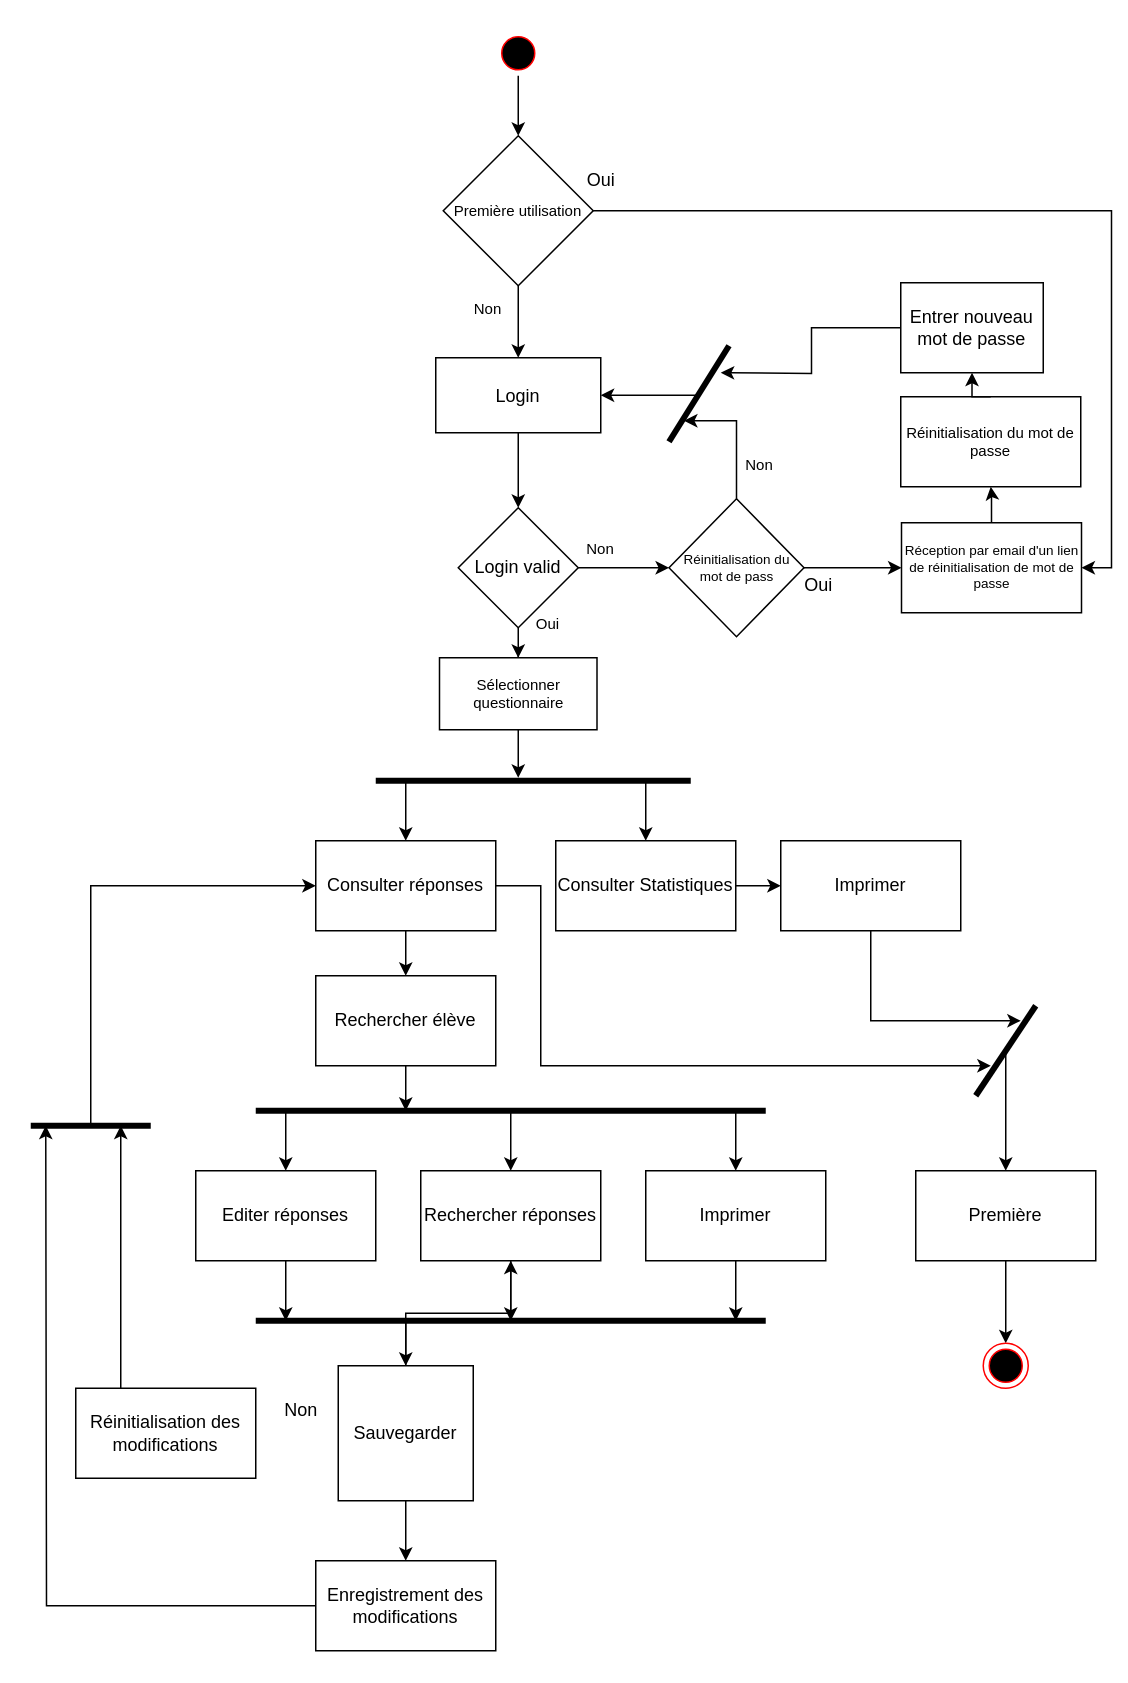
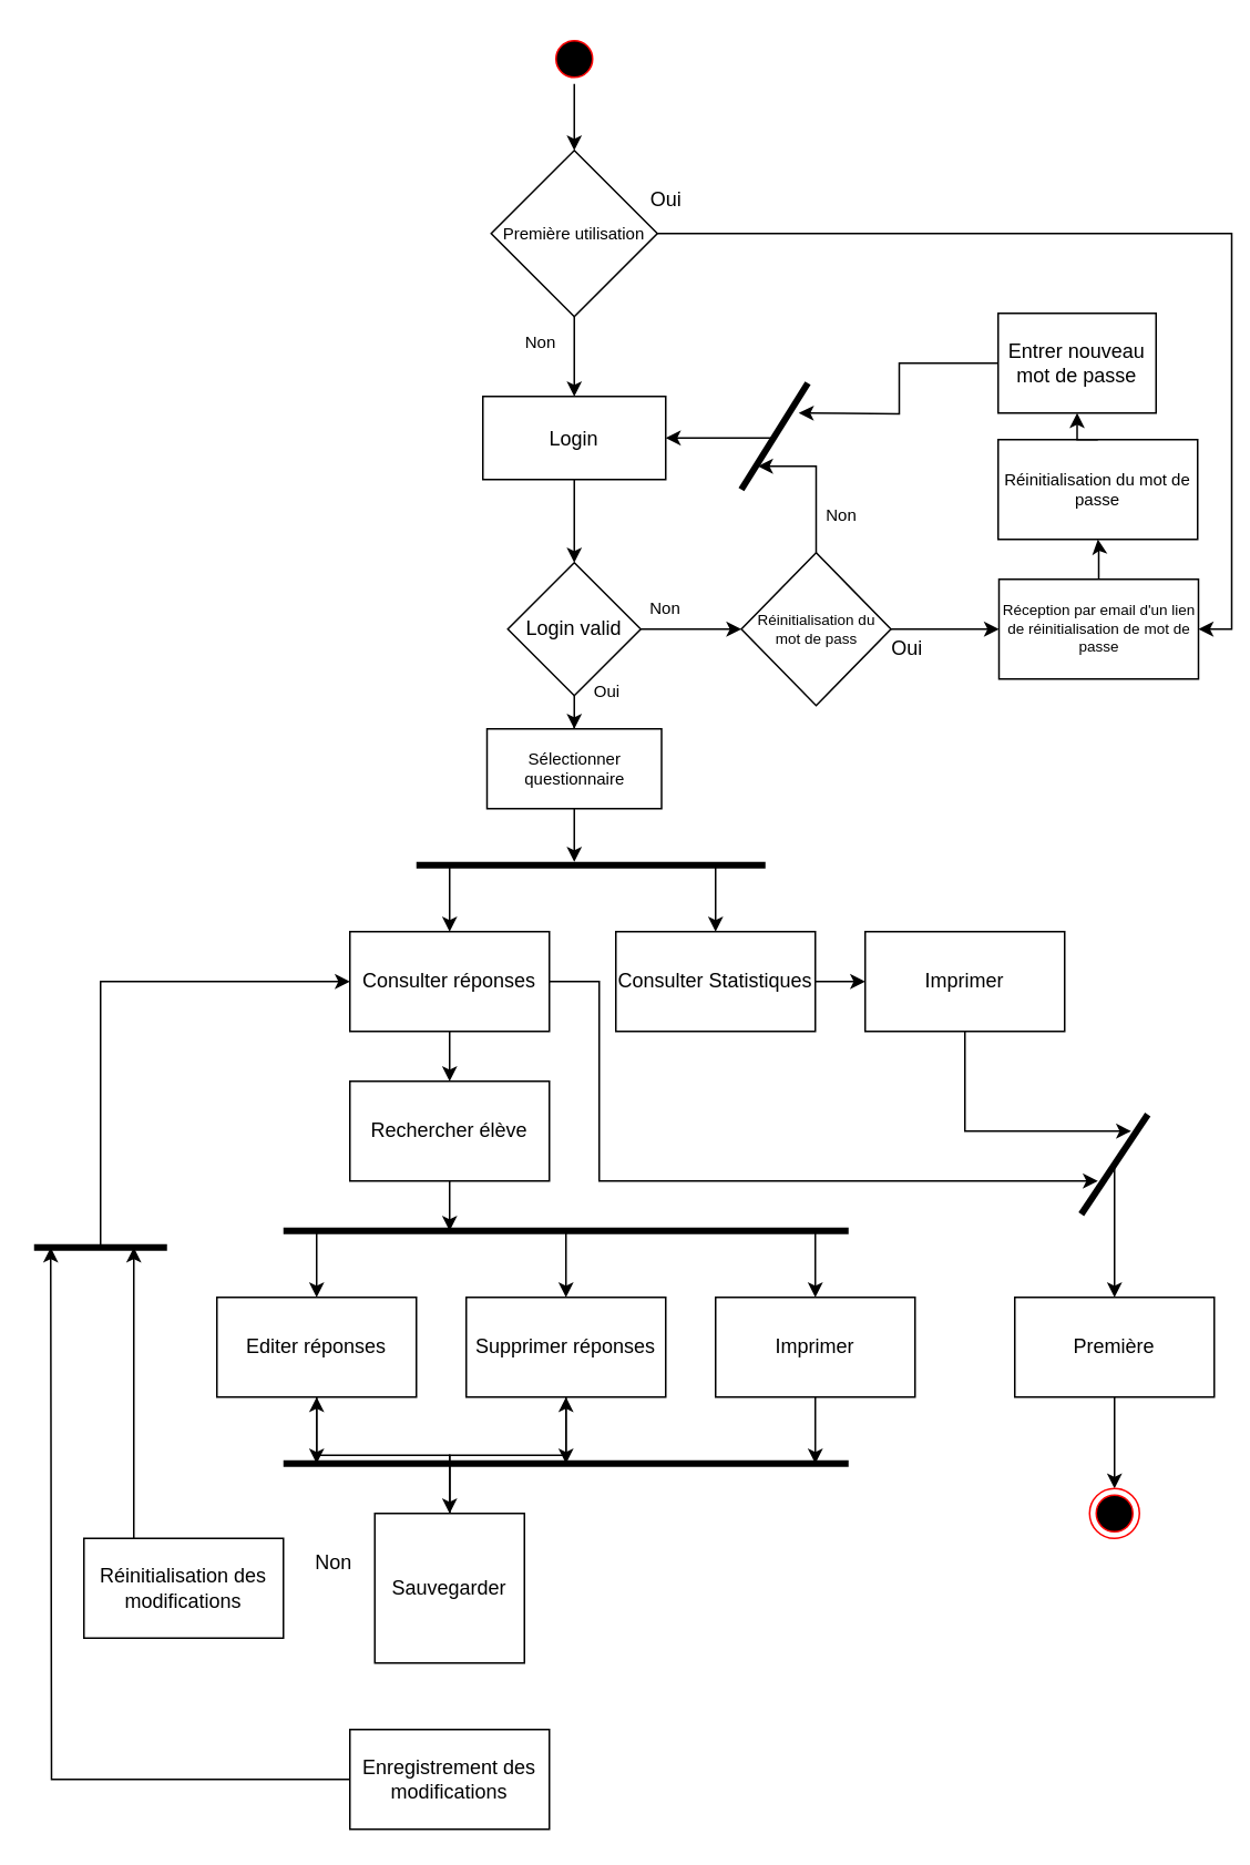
- <mxCell id="24" value="Rechercher réponses" style="rounded=0;whiteSpace=wrap;html=1;fillColor=none;" parent="1" vertex="1"><mxGeometry x="280" y="780" width="120" height="60" as="geometry" /></mxCell>
+ <mxCell id="24" value="Supprimer réponses" style="rounded=0;whiteSpace=wrap;html=1;fillColor=none;" parent="1" vertex="1"><mxGeometry x="280" y="780" width="120" height="60" as="geometry" /></mxCell>
- <mxCell id="27" value="" style="edgeStyle=orthogonalEdgeStyle;rounded=0;orthogonalLoop=1;jettySize=auto;html=1;strokeWidth=1;" parent="1" source="28" target="34" edge="1"><mxGeometry relative="1" as="geometry" /></mxCell>
+ <mxCell id="27" value="" style="edgeStyle=orthogonalEdgeStyle;rounded=0;orthogonalLoop=1;jettySize=auto;html=1;strokeWidth=1;" parent="1" source="28" target="15" edge="1"><mxGeometry relative="1" as="geometry" /></mxCell>
